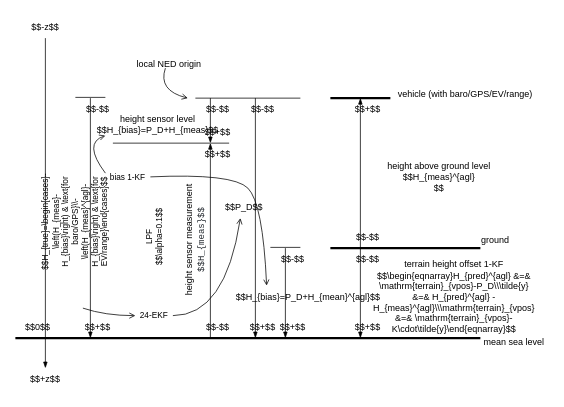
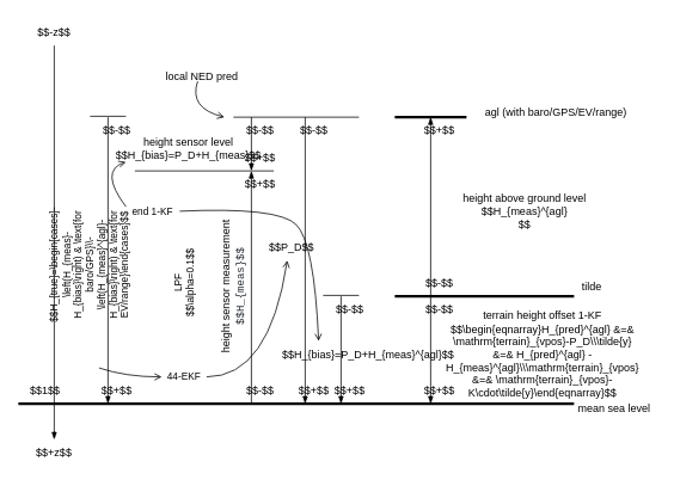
- <mxCell id="32" value="local NED origin" style="text;html=1;strokeColor=none;fillColor=none;align=center;verticalAlign=middle;whiteSpace=wrap;rounded=0;" parent="1" vertex="1"><mxGeometry x="180" y="70" width="90" height="30" as="geometry" /></mxCell>
+ <mxCell id="32" value="local NED pred" style="text;html=1;strokeColor=none;fillColor=none;align=center;verticalAlign=middle;whiteSpace=wrap;rounded=0;" parent="1" vertex="1"><mxGeometry x="180" y="70" width="90" height="30" as="geometry" /></mxCell>
- <mxCell id="10" value="vehicle (with baro/GPS/EV/range)" style="text;html=1;strokeColor=none;fillColor=none;align=center;verticalAlign=middle;whiteSpace=wrap;rounded=0;" parent="1" vertex="1"><mxGeometry x="520" y="110" width="200" height="30" as="geometry" /></mxCell>
+ <mxCell id="10" value="agl (with baro/GPS/EV/range)" style="text;html=1;strokeColor=none;fillColor=none;align=center;verticalAlign=middle;whiteSpace=wrap;rounded=0;" parent="1" vertex="1"><mxGeometry x="520" y="110" width="200" height="30" as="geometry" /></mxCell>
- <mxCell id="42" value="bias 1-KF" style="text;html=1;strokeColor=none;fillColor=none;align=center;verticalAlign=middle;whiteSpace=wrap;rounded=0;fontSize=11;" parent="1" vertex="1"><mxGeometry x="140" y="220" width="60" height="30" as="geometry" /></mxCell>
+ <mxCell id="42" value="end 1-KF" style="text;html=1;strokeColor=none;fillColor=none;align=center;verticalAlign=middle;whiteSpace=wrap;rounded=0;fontSize=11;" parent="1" vertex="1"><mxGeometry x="140" y="220" width="60" height="30" as="geometry" /></mxCell>
- <mxCell id="9" value="ground" style="text;html=1;strokeColor=none;fillColor=none;align=center;verticalAlign=middle;whiteSpace=wrap;rounded=0;" parent="1" vertex="1"><mxGeometry x="630" y="304" width="60" height="30" as="geometry" /></mxCell>
+ <mxCell id="9" value="tilde" style="text;html=1;strokeColor=none;fillColor=none;align=center;verticalAlign=middle;whiteSpace=wrap;rounded=0;" parent="1" vertex="1"><mxGeometry x="630" y="304" width="60" height="30" as="geometry" /></mxCell>
- <mxCell id="49" value="&lt;span style=&quot;&quot;&gt;$$H_{bias}=P_D+H_{mean}^{agl}$$&lt;/span&gt;" style="text;html=1;align=center;verticalAlign=middle;resizable=0;points=[];autosize=1;strokeColor=none;fillColor=none;" vertex="1" parent="1"><mxGeometry x="300" y="380" width="220" height="30" as="geometry" /></mxCell>
+ <mxCell id="49" value="&lt;span style=&quot;&quot;&gt;$$H_{bias}=P_D+H_{meas}^{agl}$$&lt;/span&gt;" style="text;html=1;align=center;verticalAlign=middle;resizable=0;points=[];autosize=1;strokeColor=none;fillColor=none;" vertex="1" parent="1"><mxGeometry x="300" y="380" width="220" height="30" as="geometry" /></mxCell>
- <mxCell id="44" value="24-EKF" style="text;html=1;strokeColor=none;fillColor=none;align=center;verticalAlign=middle;whiteSpace=wrap;rounded=0;fontSize=11;" parent="1" vertex="1"><mxGeometry x="180" y="410" width="50" height="20" as="geometry" /></mxCell>
+ <mxCell id="44" value="44-EKF" style="text;html=1;strokeColor=none;fillColor=none;align=center;verticalAlign=middle;whiteSpace=wrap;rounded=0;fontSize=11;" parent="1" vertex="1"><mxGeometry x="180" y="410" width="50" height="20" as="geometry" /></mxCell>
- <mxCell id="40" value="$$0$$" style="text;html=1;strokeColor=none;fillColor=none;align=center;verticalAlign=middle;whiteSpace=wrap;rounded=0;" parent="1" vertex="1"><mxGeometry x="20" y="420" width="60" height="30" as="geometry" /></mxCell>
+ <mxCell id="40" value="$$1$$" style="text;html=1;strokeColor=none;fillColor=none;align=center;verticalAlign=middle;whiteSpace=wrap;rounded=0;" parent="1" vertex="1"><mxGeometry x="20" y="420" width="60" height="30" as="geometry" /></mxCell>
